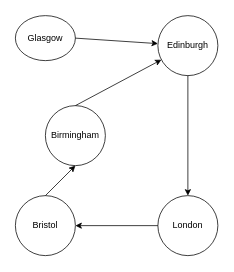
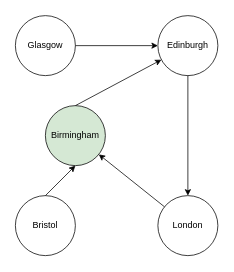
- <mxCell id="2" value="Glasgow" style="ellipse;whiteSpace=wrap;html=1;aspect=fixed;" vertex="1" parent="1"><mxGeometry x="20" y="20" width="80" height="60" as="geometry" /></mxCell>
+ <mxCell id="2" value="Glasgow" style="ellipse;whiteSpace=wrap;html=1;aspect=fixed;" vertex="1" parent="1"><mxGeometry x="20" y="20" width="80" height="80" as="geometry" /></mxCell>
- <mxCell id="4" value="Birmingham" style="ellipse;whiteSpace=wrap;html=1;aspect=fixed;" vertex="1" parent="1"><mxGeometry x="60" y="140" width="80" height="80" as="geometry" /></mxCell>
+ <mxCell id="4" value="Birmingham" style="ellipse;whiteSpace=wrap;html=1;aspect=fixed;fillColor=#d5e8d4;" vertex="1" parent="1"><mxGeometry x="60" y="140" width="80" height="80" as="geometry" /></mxCell>
- <mxCell id="7" value="" style="endArrow=classic;html=1;entryX=1;entryY=0.5;entryDx=0;entryDy=0;" edge="1" parent="1" source="6" target="3"><mxGeometry width="50" height="50" relative="1" as="geometry"><mxPoint x="20" y="410" as="sourcePoint" /><mxPoint x="70" y="360" as="targetPoint" /></mxGeometry></mxCell>
+ <mxCell id="7" value="" style="endArrow=classic;html=1;" edge="1" parent="1" source="6" target="4"><mxGeometry width="50" height="50" relative="1" as="geometry"><mxPoint x="20" y="410" as="sourcePoint" /><mxPoint x="70" y="360" as="targetPoint" /></mxGeometry></mxCell>
